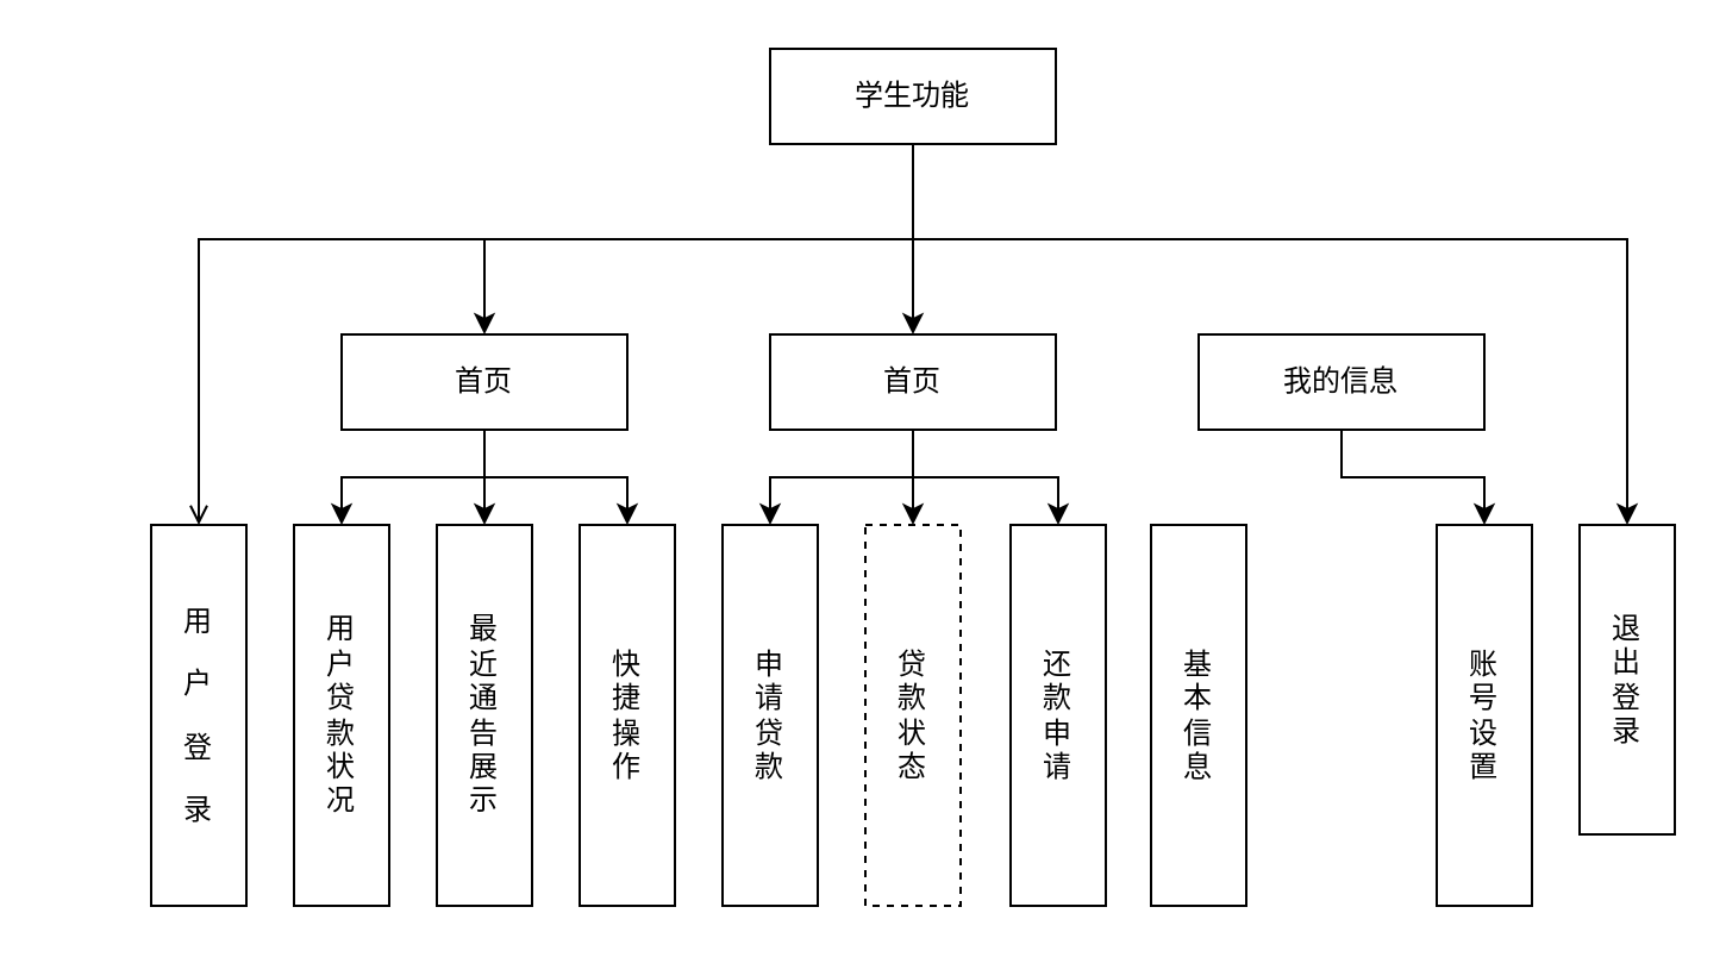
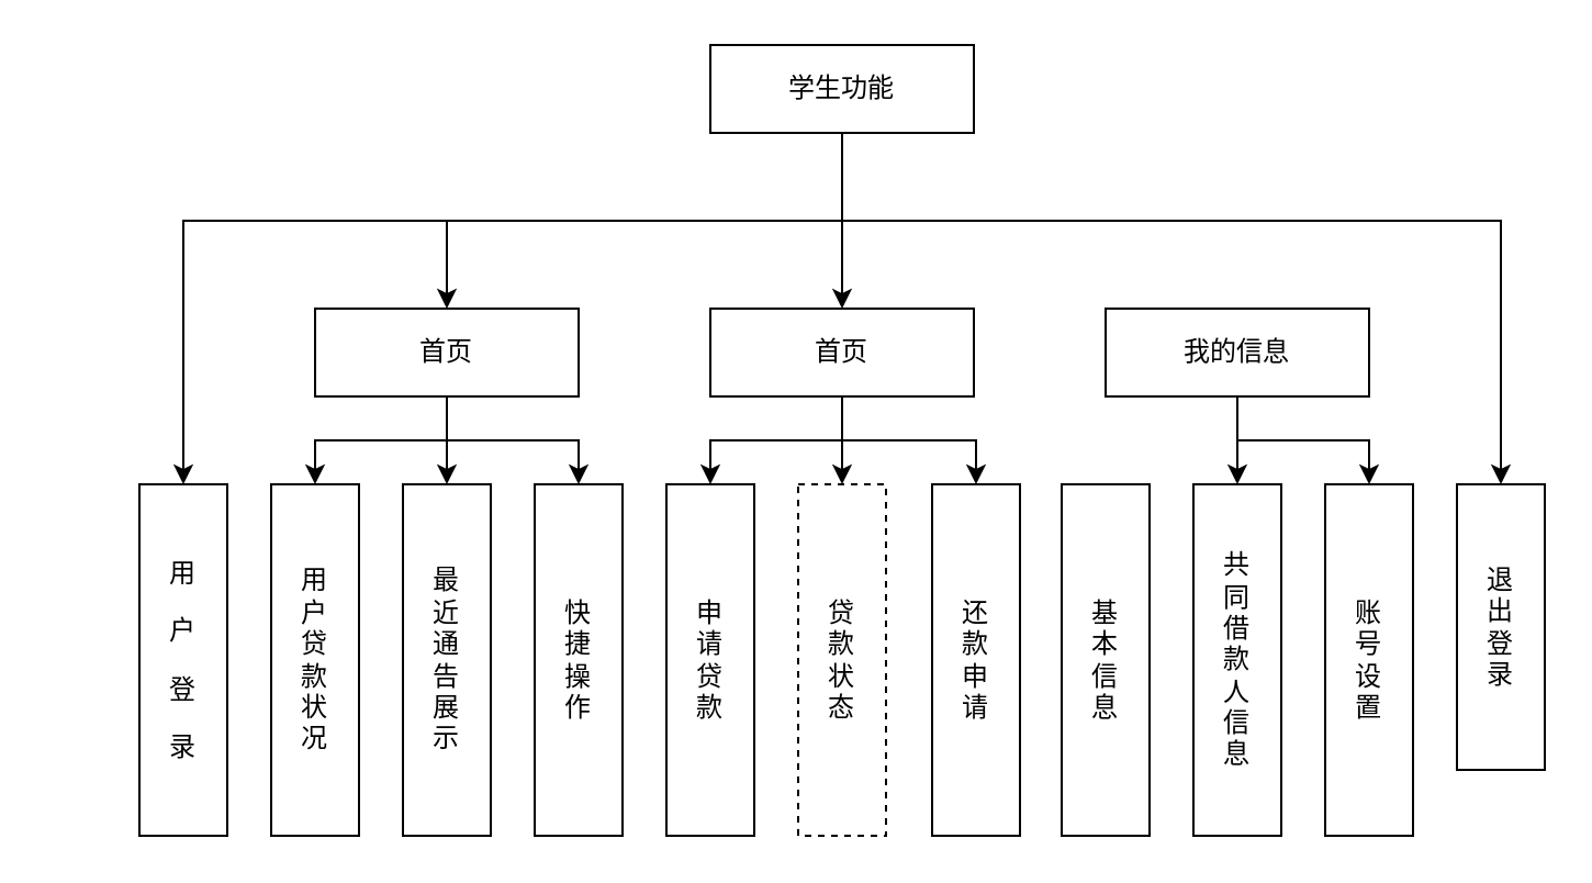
+ <mxCell id="25" style="edgeStyle=orthogonalEdgeStyle;rounded=0;orthogonalLoop=1;jettySize=auto;html=1;exitX=0.5;exitY=1;exitDx=0;exitDy=0;entryX=0.5;entryY=0;entryDx=0;entryDy=0;" edge="1" parent="1" source="27" target="23"><mxGeometry relative="1" as="geometry" /></mxCell>
- <mxCell id="2" style="edgeStyle=orthogonalEdgeStyle;rounded=0;orthogonalLoop=1;jettySize=auto;html=1;exitX=0.5;exitY=1;exitDx=0;exitDy=0;endArrow=open;" edge="1" parent="1" source="6" target="7"><mxGeometry relative="1" as="geometry"><mxPoint x="100" y="140" as="targetPoint" /><Array as="points"><mxPoint x="354" y="100" /><mxPoint x="20" y="100" /></Array></mxGeometry></mxCell>
+ <mxCell id="2" style="edgeStyle=orthogonalEdgeStyle;rounded=0;orthogonalLoop=1;jettySize=auto;html=1;exitX=0.5;exitY=1;exitDx=0;exitDy=0;" edge="1" parent="1" source="6" target="7"><mxGeometry relative="1" as="geometry"><mxPoint x="100" y="140" as="targetPoint" /><Array as="points"><mxPoint x="354" y="100" /><mxPoint x="20" y="100" /></Array></mxGeometry></mxCell>
+ <mxCell id="23" value="共&lt;br&gt;同&lt;br&gt;借&lt;br&gt;款&lt;br&gt;人&lt;br&gt;信&lt;br&gt;息" style="rounded=0;whiteSpace=wrap;html=1;" vertex="1" parent="1"><mxGeometry x="543" y="220" width="40" height="160" as="geometry" /></mxCell>
